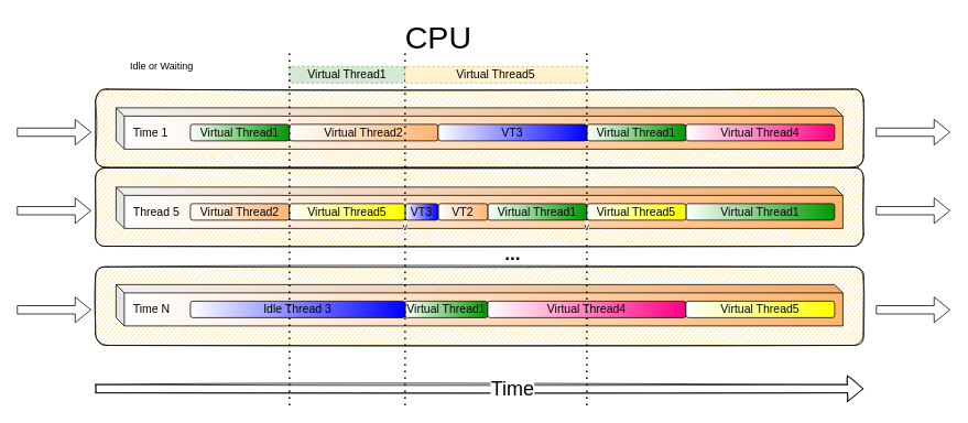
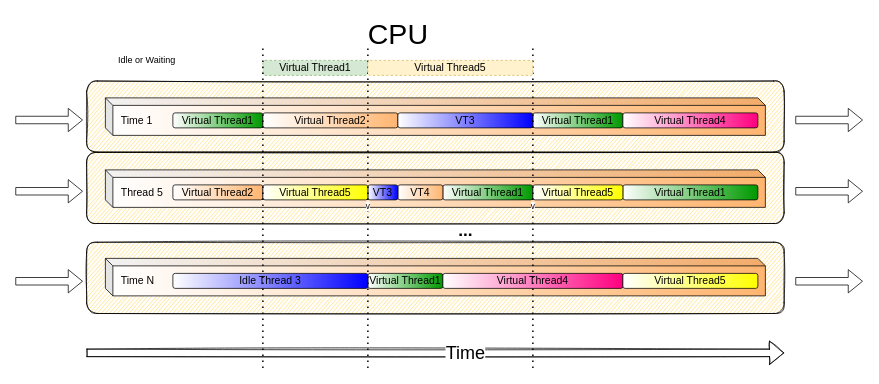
- <mxCell id="20" value="VT2" style="rounded=1;whiteSpace=wrap;html=1;fontSize=14;fillColor=#FFB570;gradientColor=#ffffff;gradientDirection=west;" parent="1" vertex="1"><mxGeometry x="530" y="246" width="60" height="20" as="geometry" /></mxCell>
+ <mxCell id="20" value="VT4" style="rounded=1;whiteSpace=wrap;html=1;fontSize=14;fillColor=#FFB570;gradientColor=#ffffff;gradientDirection=west;" parent="1" vertex="1"><mxGeometry x="530" y="246" width="60" height="20" as="geometry" /></mxCell>
